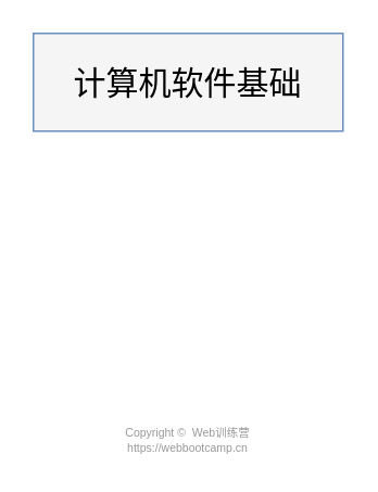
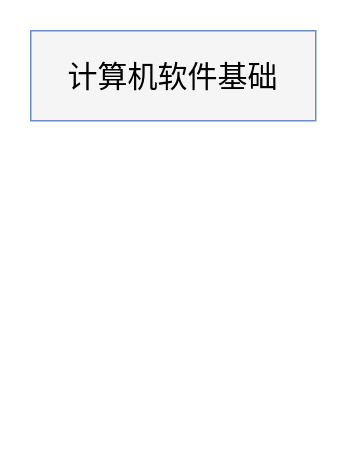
- <mxCell id="3" value="Copyright ©&amp;nbsp; Web训练营&lt;br style=&quot;font-size: 7px&quot;&gt;https://webbootcamp.cn" style="text;html=1;strokeColor=none;fillColor=none;align=center;verticalAlign=middle;whiteSpace=wrap;rounded=0;fontSize=7;fontColor=#999;" parent="1" vertex="1"><mxGeometry x="35" y="260" width="160" height="20" as="geometry" /></mxCell>
